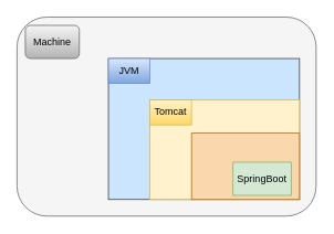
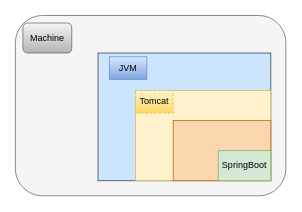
- <mxCell id="8" value="JVM" style="rounded=0;whiteSpace=wrap;html=1;fillColor=#dae8fc;gradientColor=#7ea6e0;strokeColor=#6c8ebf;" vertex="1" parent="1"><mxGeometry x="130" y="70" width="50" height="30" as="geometry" /></mxCell>
+ <mxCell id="8" value="JVM" style="rounded=0;whiteSpace=wrap;html=1;fillColor=#dae8fc;gradientColor=#7ea6e0;strokeColor=#6c8ebf;" vertex="1" parent="1"><mxGeometry x="145" y="75" width="50" height="30" as="geometry" /></mxCell>
- <mxCell id="7" value="Tomcat" style="rounded=0;whiteSpace=wrap;html=1;fillColor=#fff2cc;strokeColor=#d6b656;gradientColor=#ffd966;" vertex="1" parent="1"><mxGeometry x="180" y="120" width="50" height="30" as="geometry" /></mxCell>
+ <mxCell id="7" value="Tomcat" style="rounded=0;whiteSpace=wrap;html=1;fillColor=#fff2cc;strokeColor=#d6b656;gradientColor=#ffd966;dashed=1;" vertex="1" parent="1"><mxGeometry x="180" y="120" width="50" height="30" as="geometry" /></mxCell>
- <mxCell id="6" value="SpringBoot" style="rounded=0;whiteSpace=wrap;html=1;fillColor=#d5e8d4;strokeColor=#82b366;" vertex="1" parent="1"><mxGeometry x="280" y="195" width="70" height="40" as="geometry" /></mxCell>
+ <mxCell id="6" value="SpringBoot" style="rounded=0;whiteSpace=wrap;html=1;fillColor=#d5e8d4;strokeColor=#82b366;" vertex="1" parent="1"><mxGeometry x="290" y="200" width="70" height="40" as="geometry" /></mxCell>
